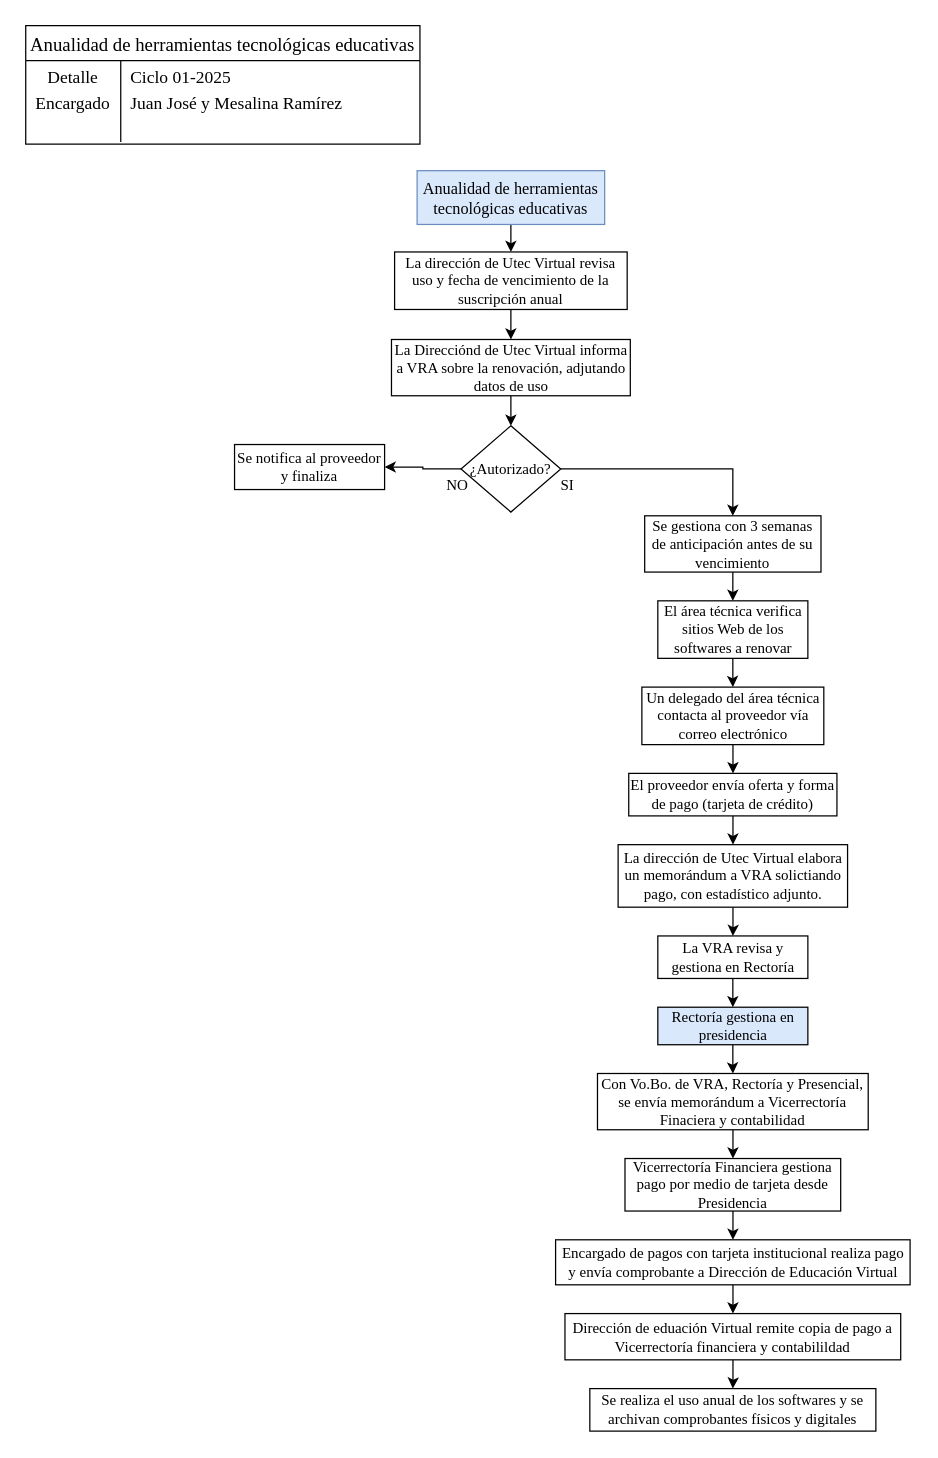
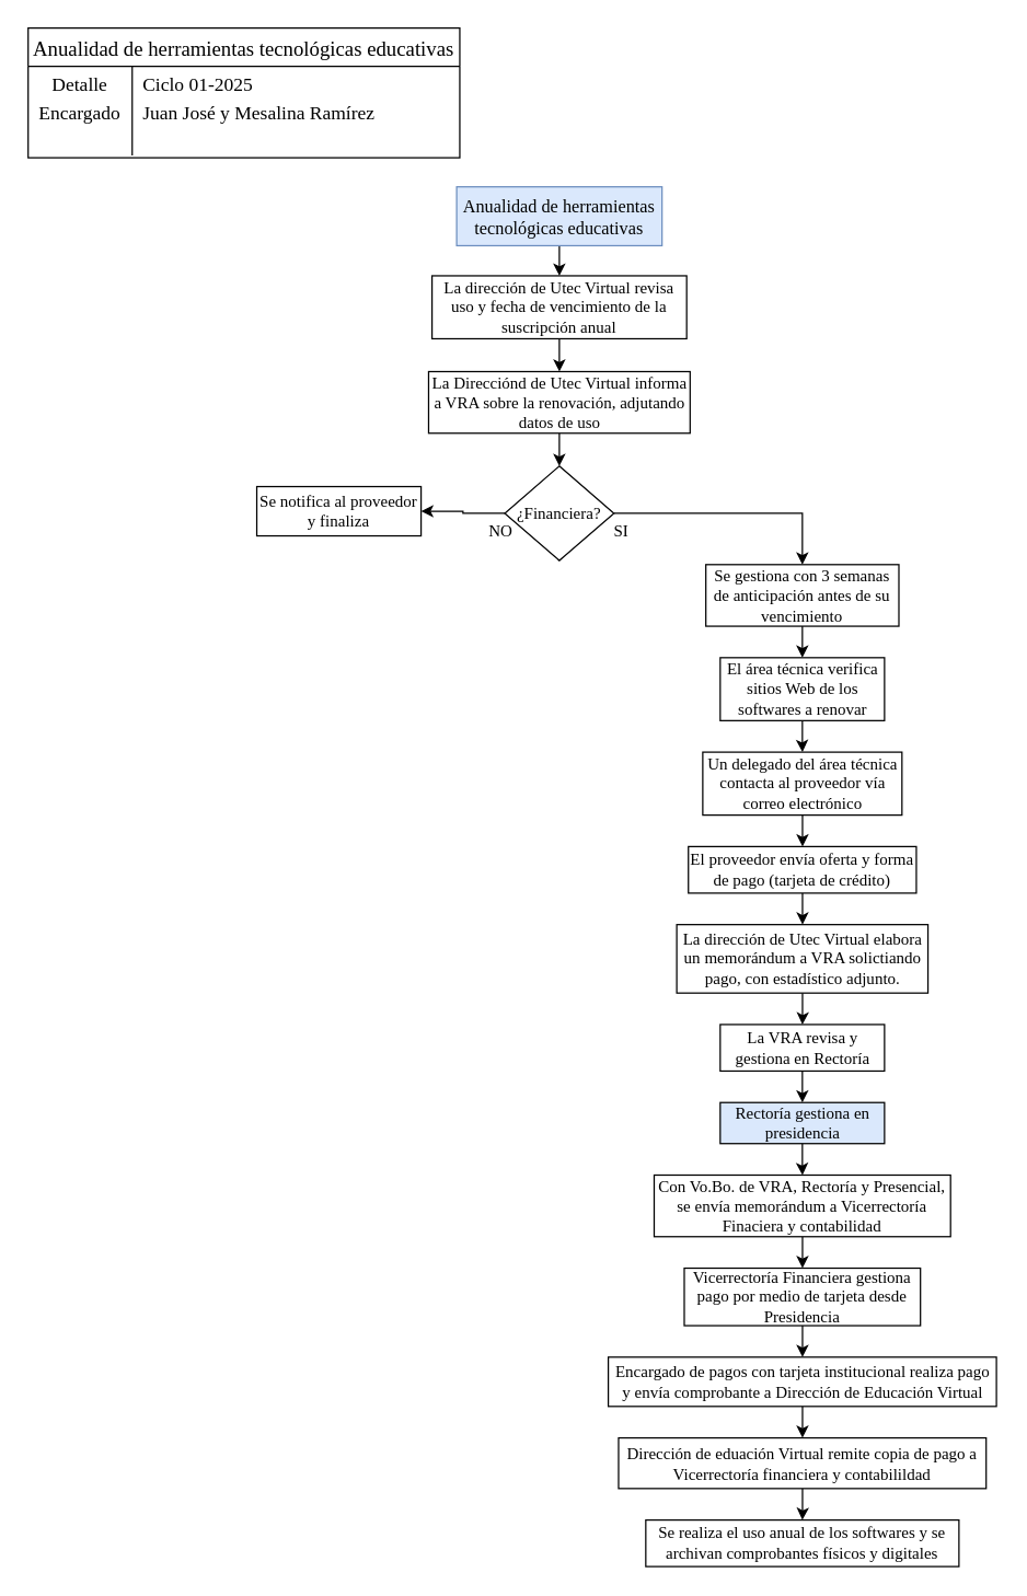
- <mxCell id="20" value="¿Autorizado?" style="rhombus;whiteSpace=wrap;html=1;fontSize=12;fontFamily=Times New Roman;rounded=0;" vertex="1" parent="1"><mxGeometry x="368.13" y="340" width="79.75" height="69" as="geometry" /></mxCell>
+ <mxCell id="20" value="¿Financiera?" style="rhombus;whiteSpace=wrap;html=1;fontSize=12;fontFamily=Times New Roman;rounded=0;" vertex="1" parent="1"><mxGeometry x="368.13" y="340" width="79.75" height="69" as="geometry" /></mxCell>
